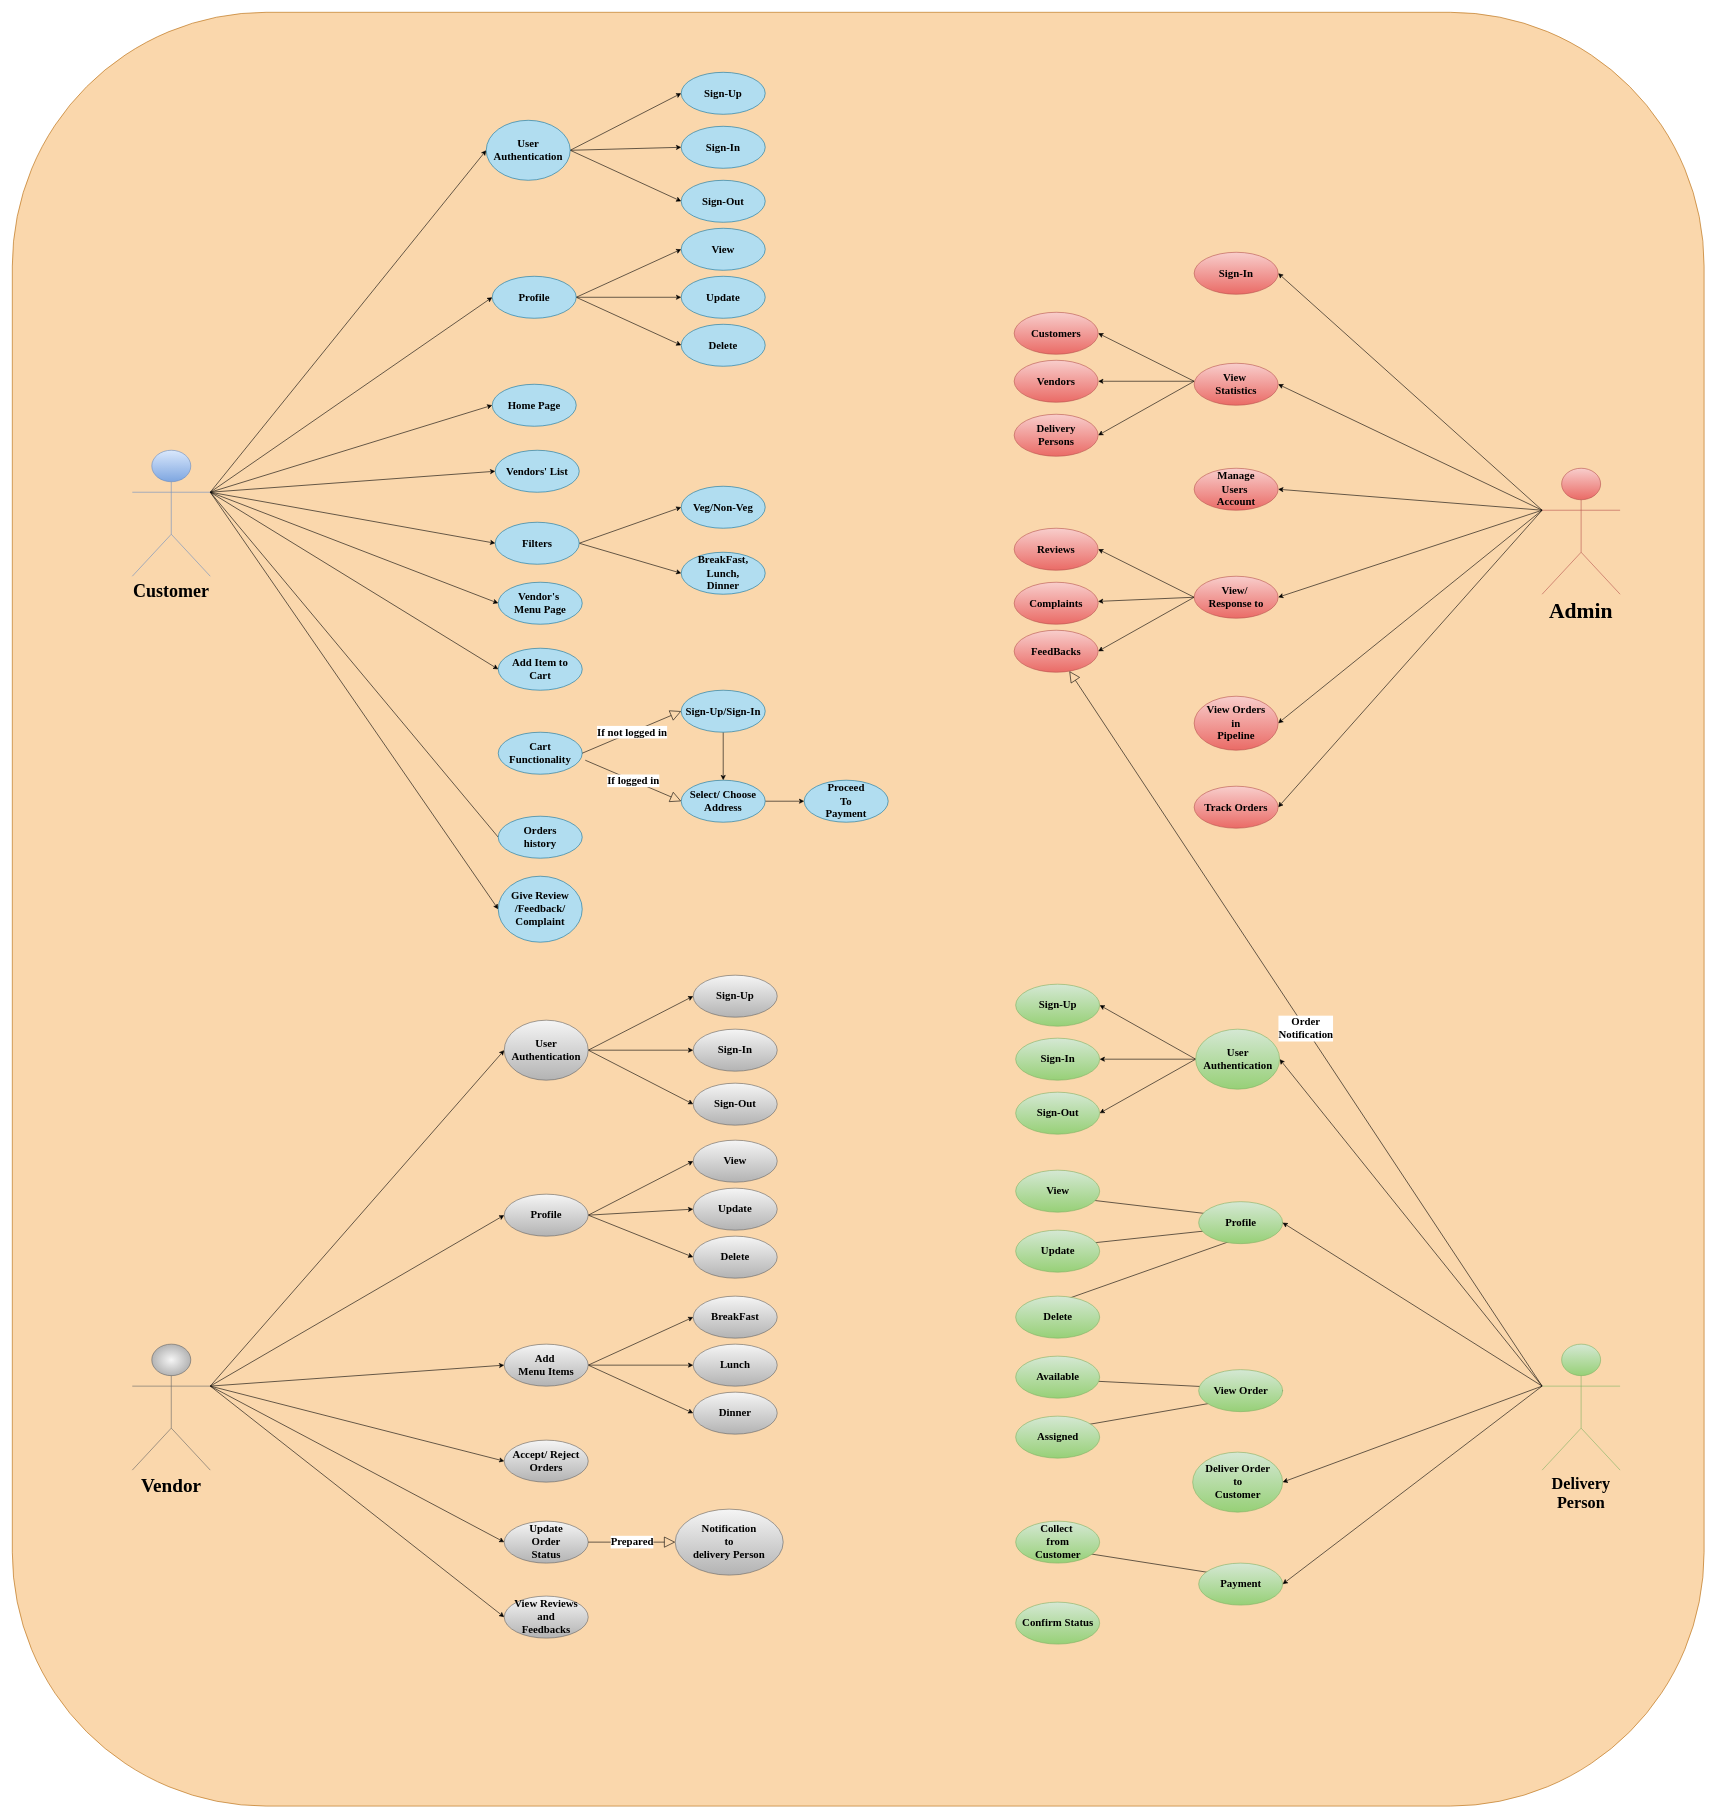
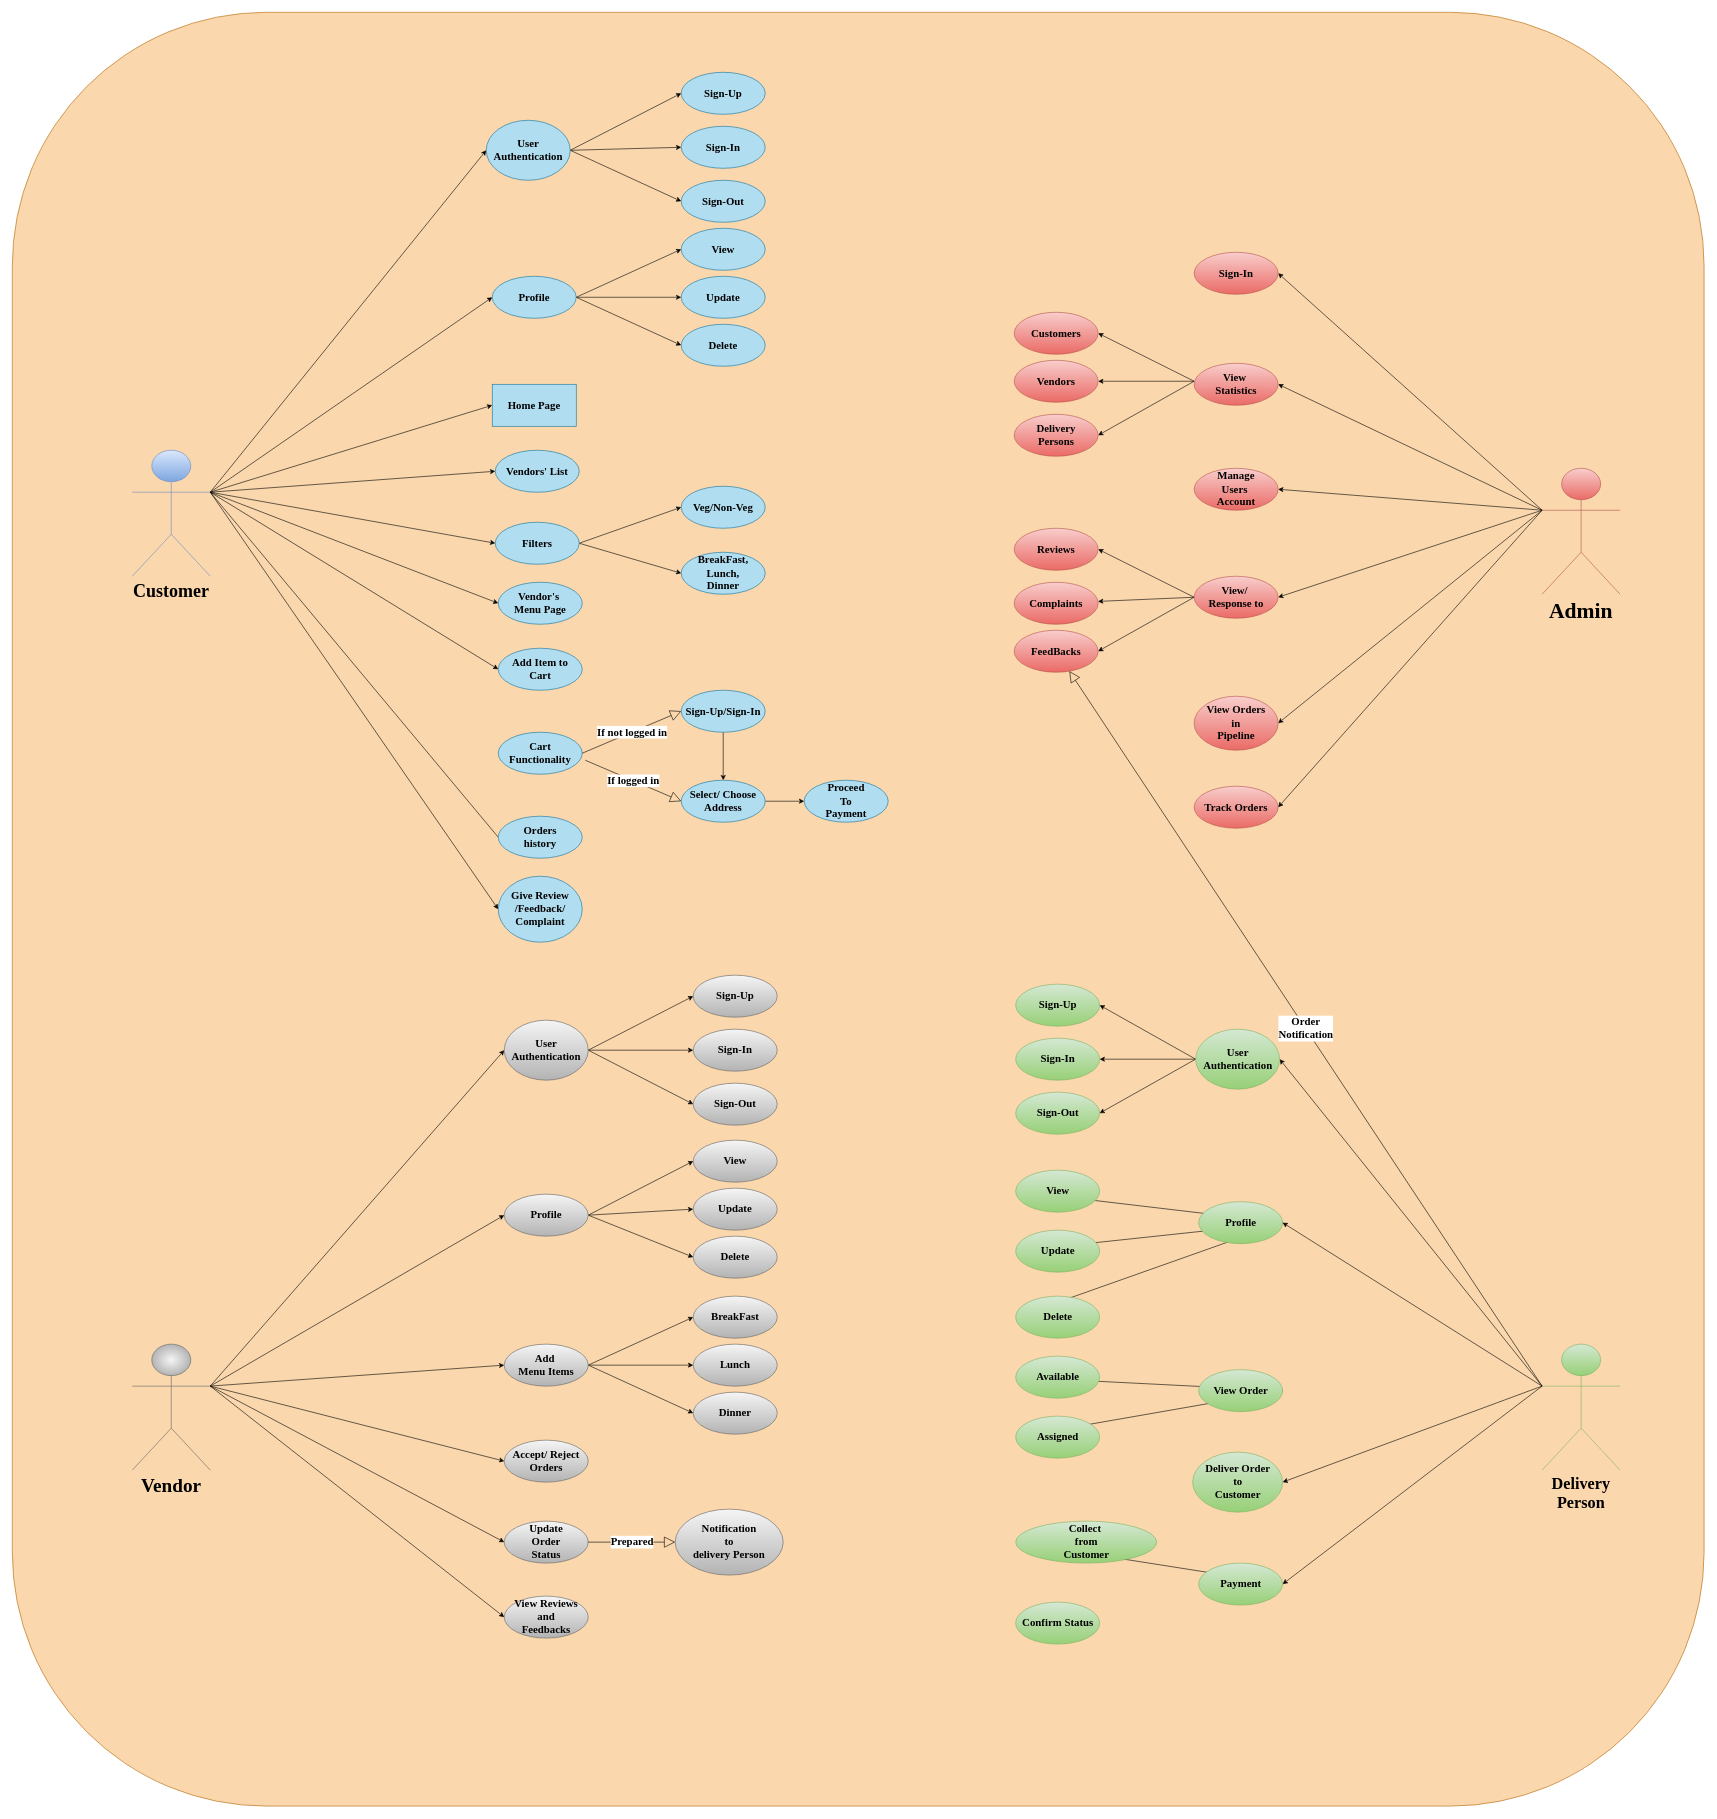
- <mxCell id="13" value="&lt;span style=&quot;font-size: 18px;&quot;&gt;&lt;font style=&quot;font-size: 18px;&quot;&gt;Home Page&lt;/font&gt;&lt;/span&gt;" style="ellipse;whiteSpace=wrap;html=1;fontFamily=Consolas;fontStyle=1;fontSize=18;labelBorderColor=none;textShadow=0;strokeWidth=1;fillColor=#b1ddf0;strokeColor=#10739e;" parent="1" vertex="1"><mxGeometry x="820" y="640" width="140" height="70" as="geometry" /></mxCell>
+ <mxCell id="13" value="&lt;span style=&quot;font-size: 18px;&quot;&gt;&lt;font style=&quot;font-size: 18px;&quot;&gt;Home Page&lt;/font&gt;&lt;/span&gt;" style="whiteSpace=wrap;html=1;fontFamily=Consolas;fontStyle=1;fontSize=18;labelBorderColor=none;textShadow=0;strokeWidth=1;fillColor=#b1ddf0;strokeColor=#10739e;rounded=0;" parent="1" vertex="1"><mxGeometry x="820" y="640" width="140" height="70" as="geometry" /></mxCell>
- <mxCell id="104" value="&lt;span style=&quot;font-size: 18px;&quot;&gt;&lt;span style=&quot;font-size: 18px;&quot;&gt;Collect&amp;nbsp;&lt;/span&gt;&lt;/span&gt;&lt;div style=&quot;font-size: 18px;&quot;&gt;&lt;span style=&quot;font-size: 18px;&quot;&gt;&lt;span style=&quot;font-size: 18px;&quot;&gt;from&lt;/span&gt;&lt;/span&gt;&lt;/div&gt;&lt;div style=&quot;font-size: 18px;&quot;&gt;&lt;span style=&quot;font-size: 18px;&quot;&gt;&lt;span style=&quot;font-size: 18px;&quot;&gt;Customer&lt;/span&gt;&lt;/span&gt;&lt;/div&gt;" style="ellipse;whiteSpace=wrap;html=1;fontFamily=Consolas;fontStyle=1;fontSize=18;labelBorderColor=none;textShadow=0;strokeWidth=1;fillColor=#d5e8d4;gradientColor=#97d077;strokeColor=#82b366;" parent="1" vertex="1"><mxGeometry x="1692.5" y="2535" width="140" height="70" as="geometry" /></mxCell>
+ <mxCell id="104" value="&lt;span style=&quot;font-size: 18px;&quot;&gt;&lt;span style=&quot;font-size: 18px;&quot;&gt;Collect&amp;nbsp;&lt;/span&gt;&lt;/span&gt;&lt;div style=&quot;font-size: 18px;&quot;&gt;&lt;span style=&quot;font-size: 18px;&quot;&gt;&lt;span style=&quot;font-size: 18px;&quot;&gt;from&lt;/span&gt;&lt;/span&gt;&lt;/div&gt;&lt;div style=&quot;font-size: 18px;&quot;&gt;&lt;span style=&quot;font-size: 18px;&quot;&gt;&lt;span style=&quot;font-size: 18px;&quot;&gt;Customer&lt;/span&gt;&lt;/span&gt;&lt;/div&gt;" style="ellipse;whiteSpace=wrap;html=1;fontFamily=Consolas;fontStyle=1;fontSize=18;labelBorderColor=none;textShadow=0;strokeWidth=1;fillColor=#d5e8d4;gradientColor=#97d077;strokeColor=#82b366;" parent="1" vertex="1"><mxGeometry x="1692.5" y="2535" width="235" height="70" as="geometry" /></mxCell>
